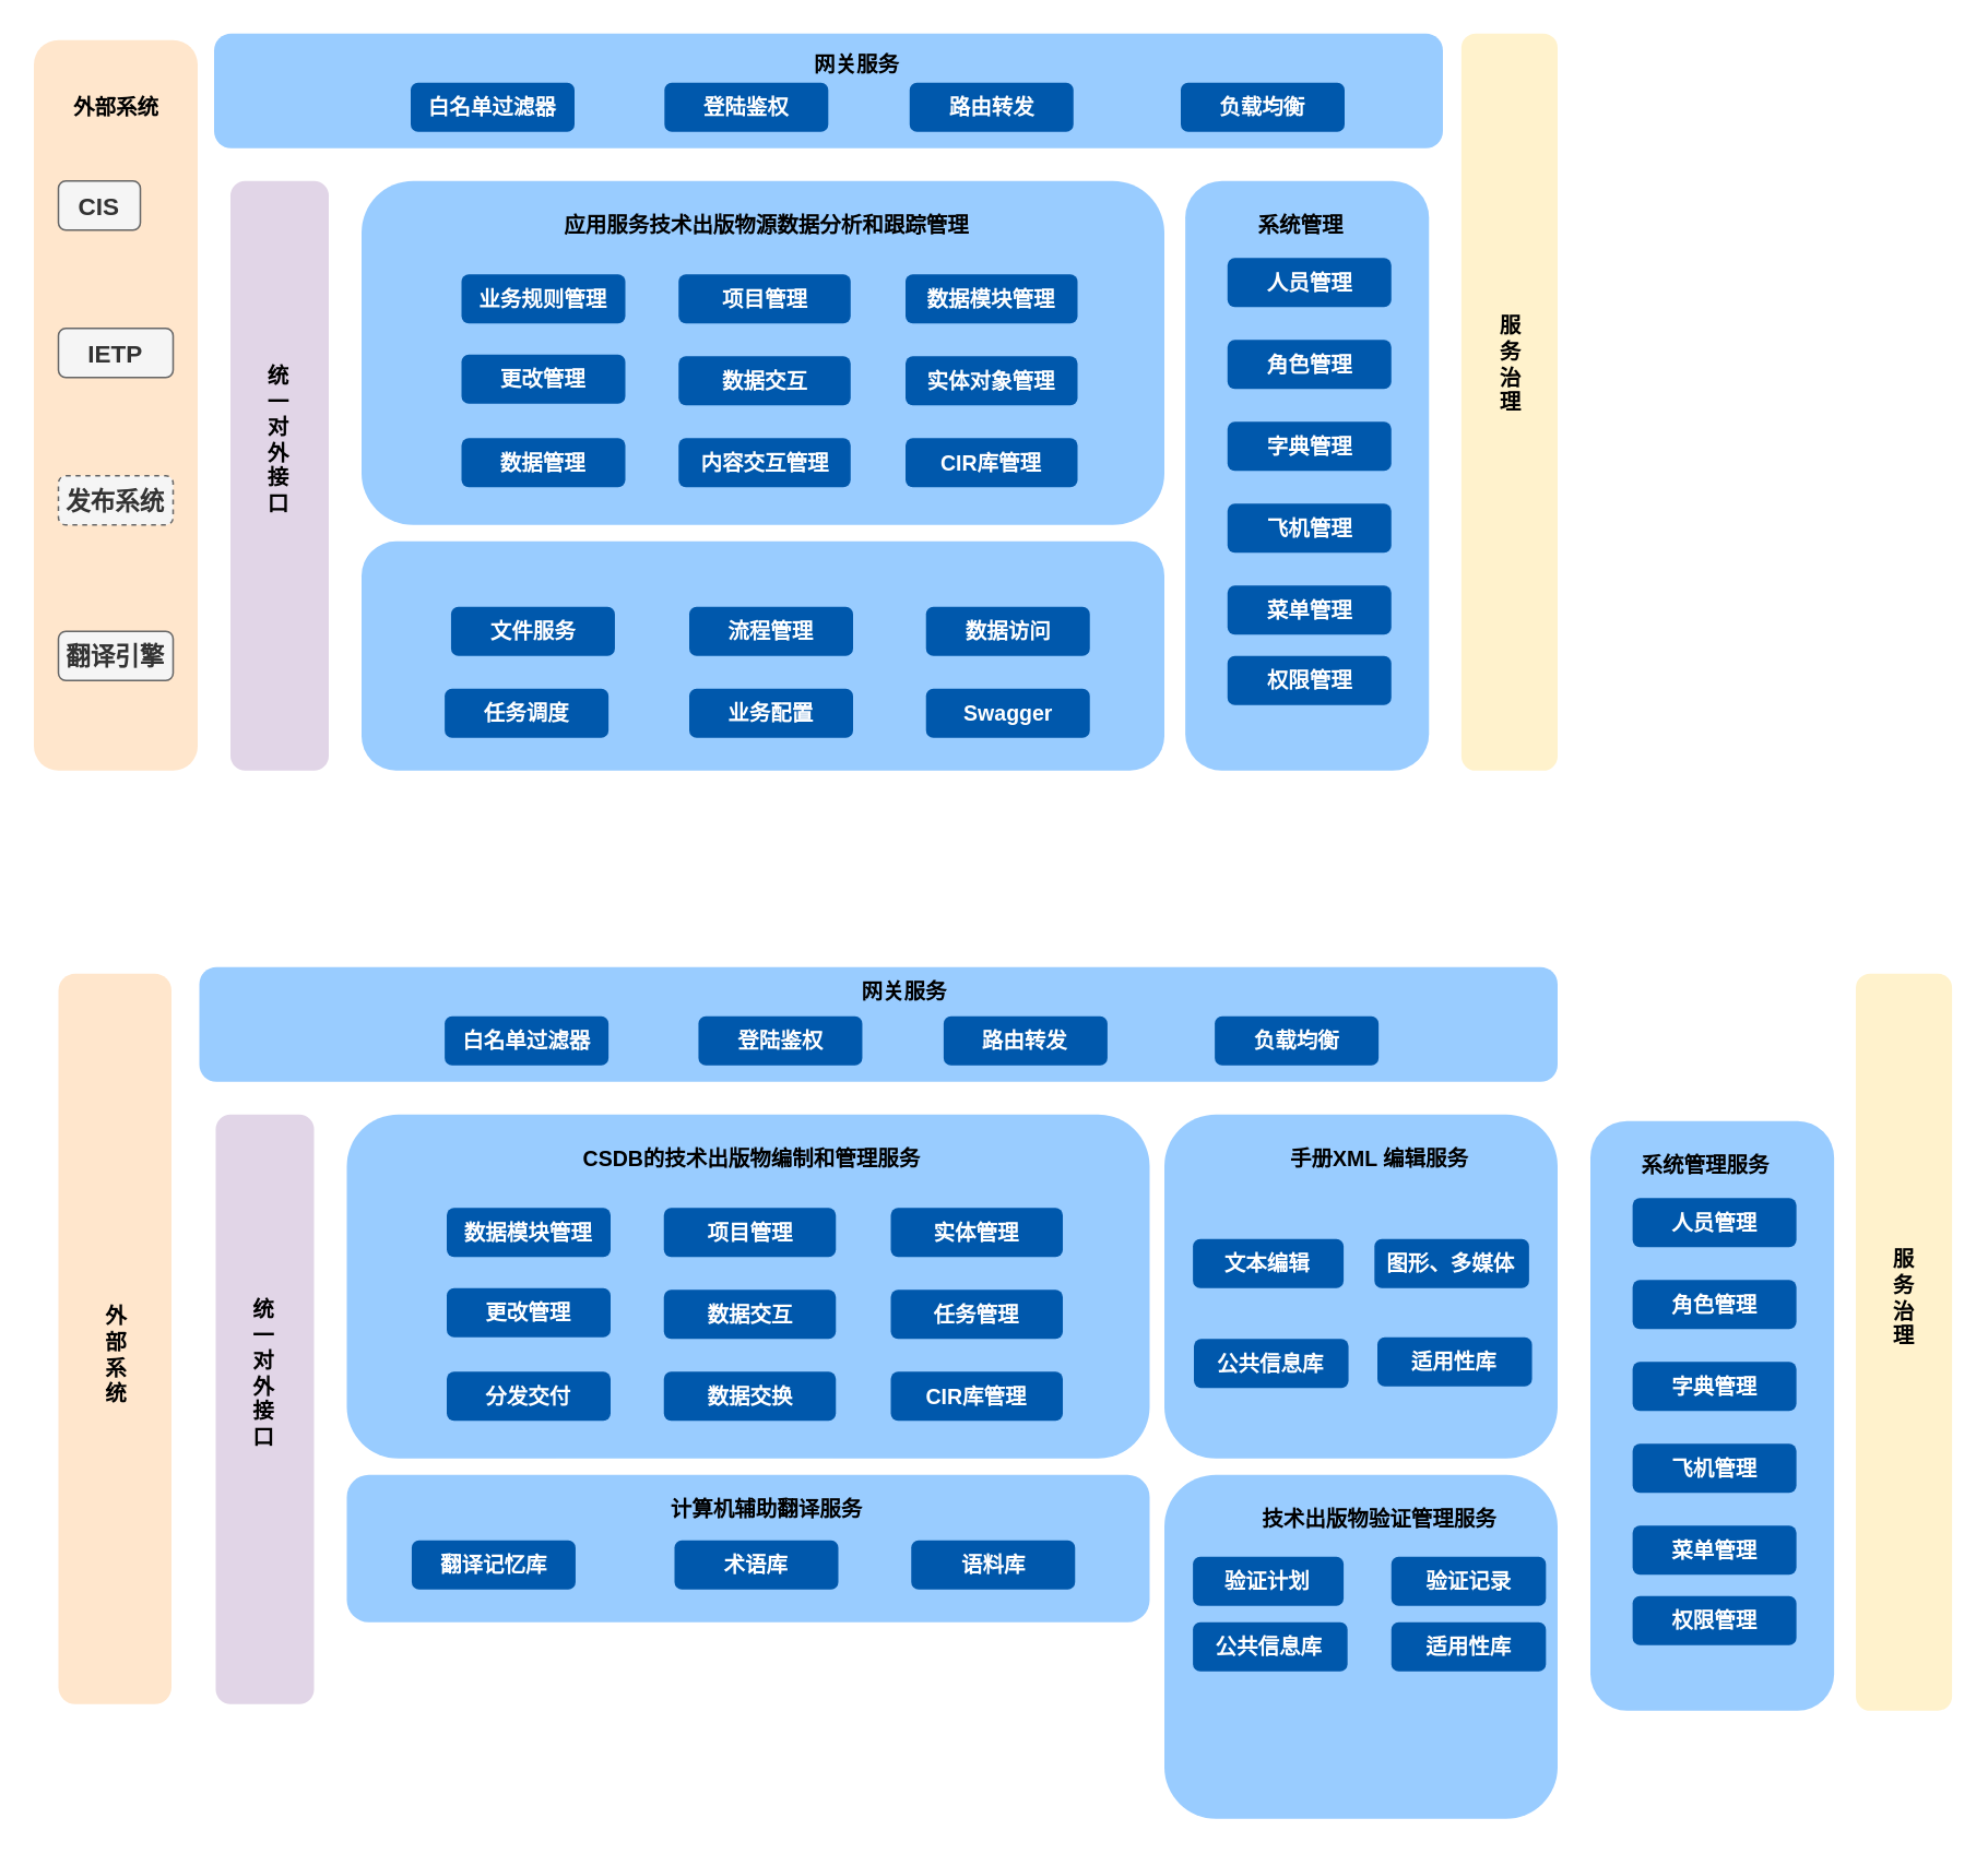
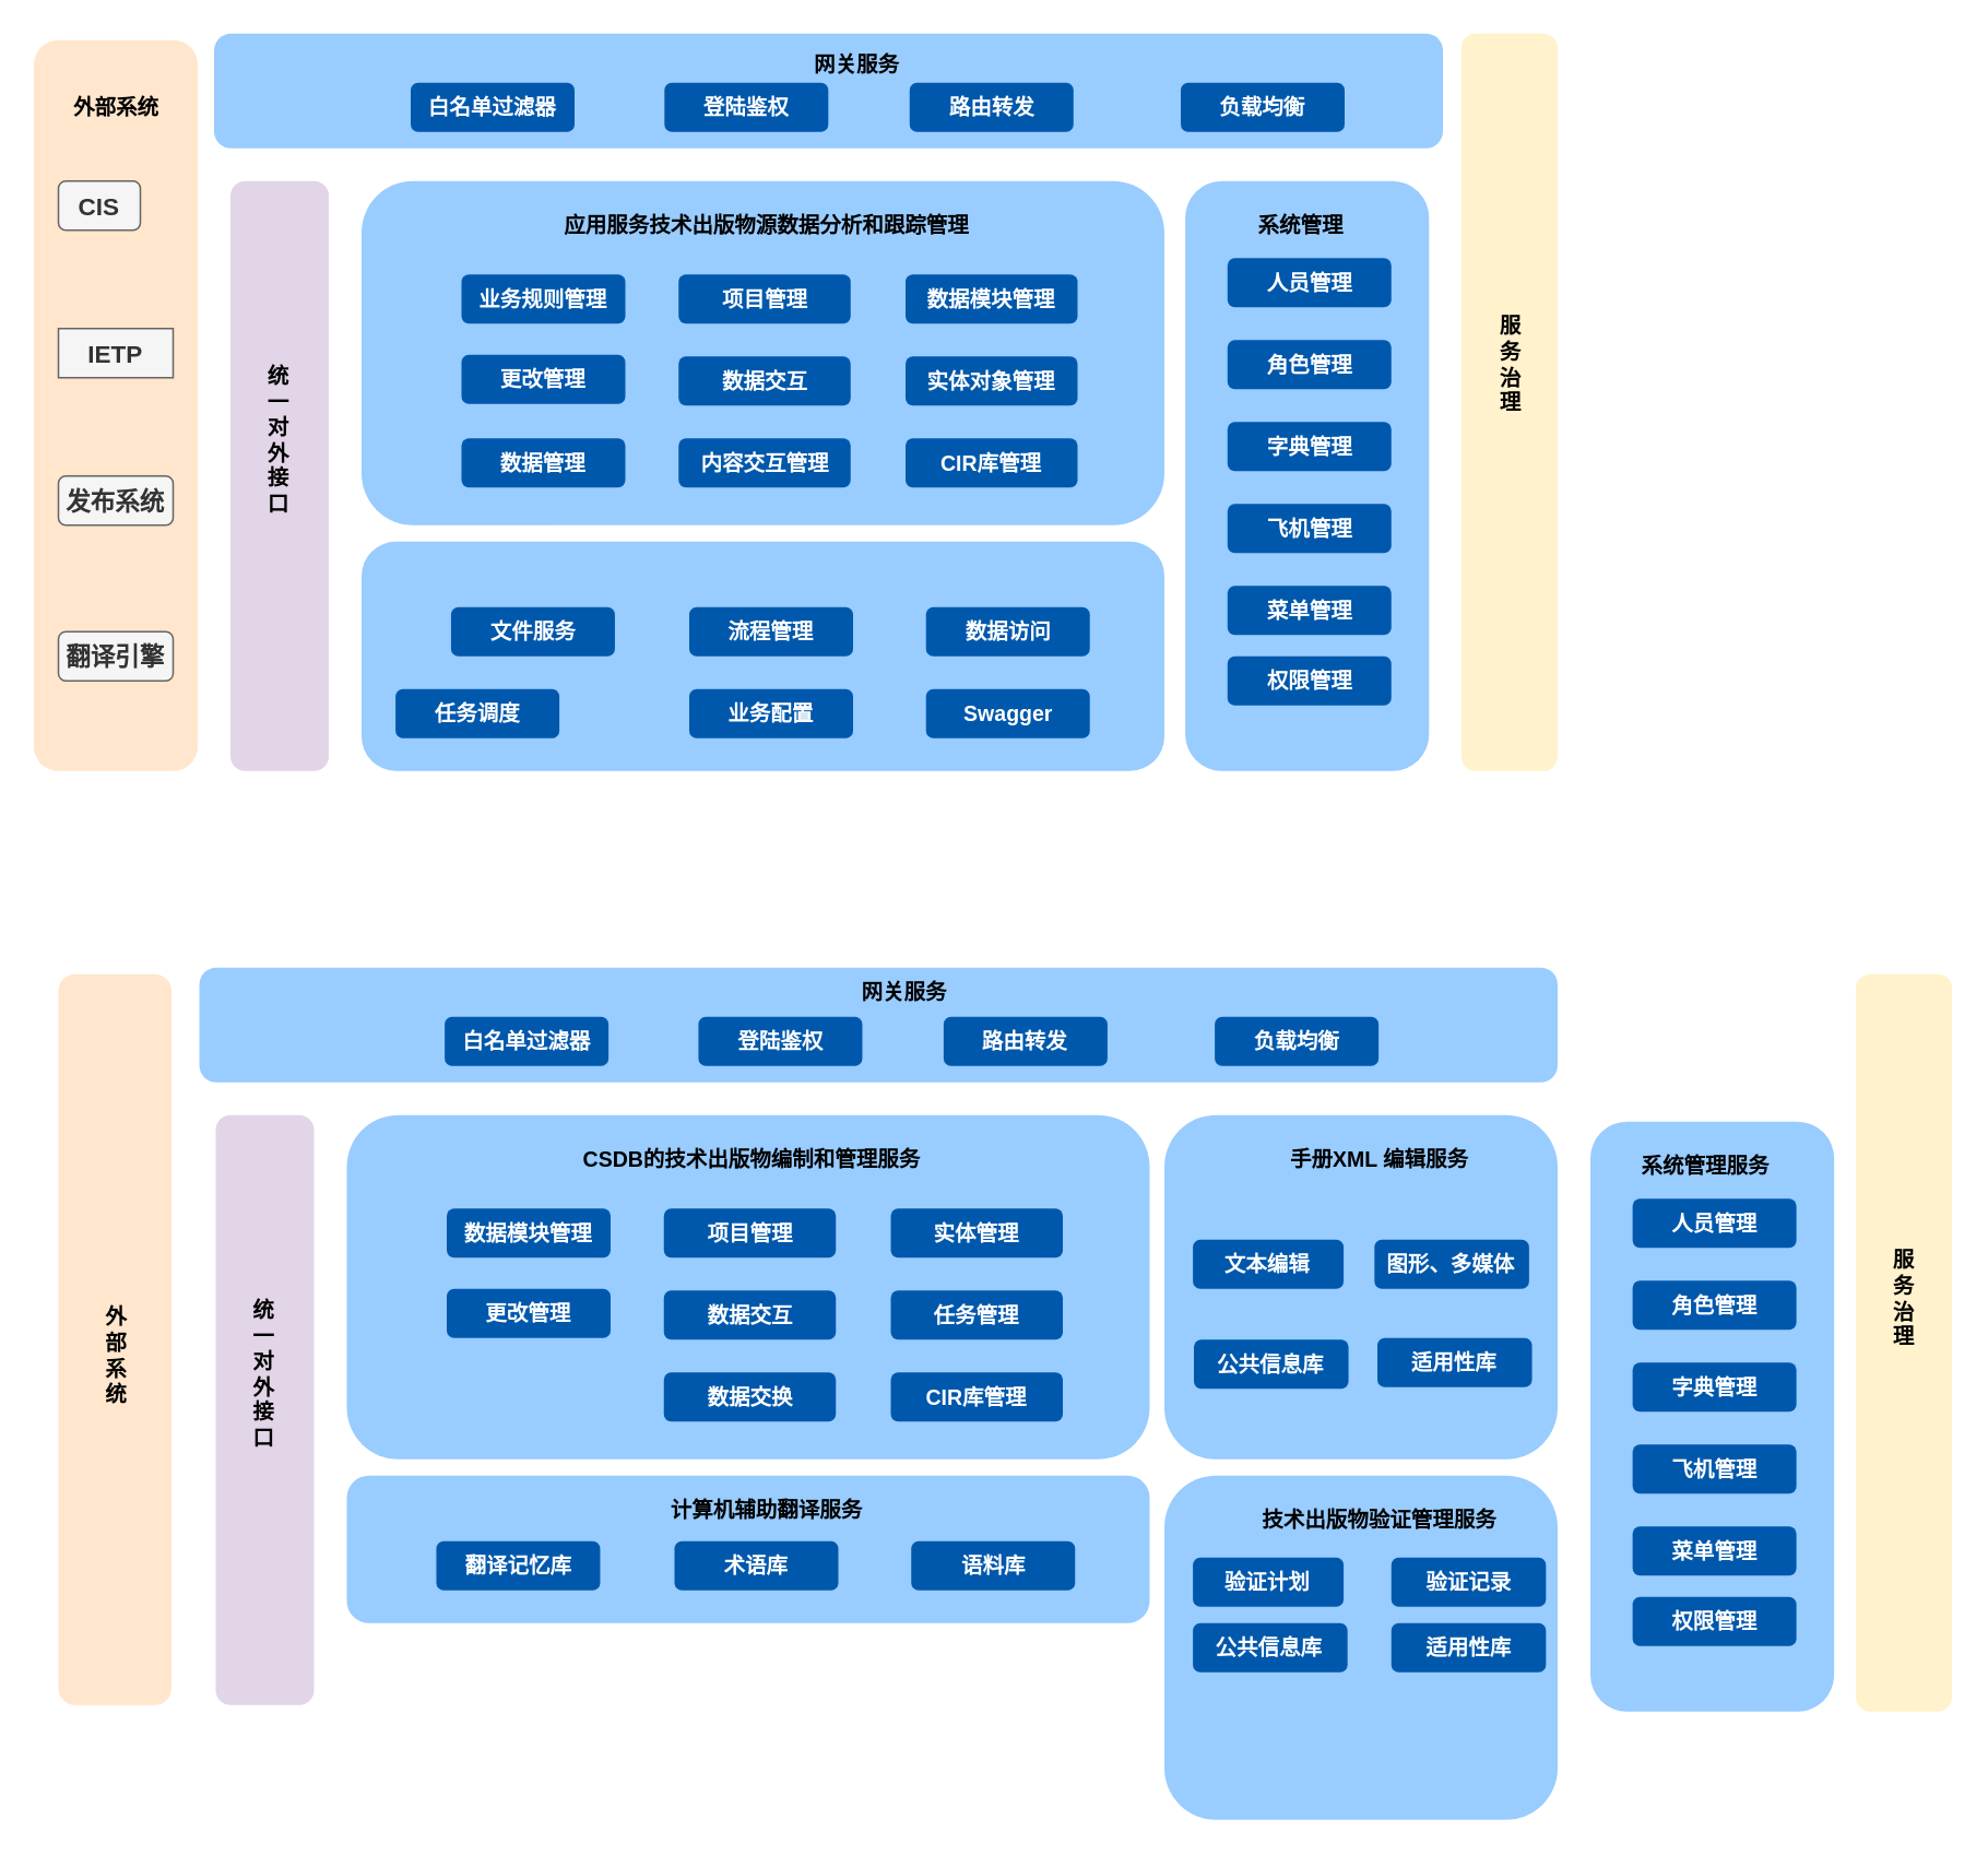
- <mxCell id="41" value="IETP" style="rounded=1;whiteSpace=wrap;html=1;fontStyle=1;fontSize=15;strokeColor=#666666;fillColor=#f5f5f5;fontColor=#333333;" vertex="1" parent="1"><mxGeometry x="35" y="200" width="70" height="30" as="geometry" /></mxCell>
+ <mxCell id="41" value="IETP" style="whiteSpace=wrap;html=1;fontStyle=1;fontSize=15;strokeColor=#666666;fillColor=#f5f5f5;fontColor=#333333;rounded=0;" vertex="1" parent="1"><mxGeometry x="35" y="200" width="70" height="30" as="geometry" /></mxCell>
- <mxCell id="42" value="发布系统" style="rounded=1;whiteSpace=wrap;html=1;fontStyle=1;fontSize=15;strokeColor=#666666;fillColor=#f5f5f5;fontColor=#333333;dashed=1;" vertex="1" parent="1"><mxGeometry x="35" y="290" width="70" height="30" as="geometry" /></mxCell>
+ <mxCell id="42" value="发布系统" style="rounded=1;whiteSpace=wrap;html=1;fontStyle=1;fontSize=15;strokeColor=#666666;fillColor=#f5f5f5;fontColor=#333333;" vertex="1" parent="1"><mxGeometry x="35" y="290" width="70" height="30" as="geometry" /></mxCell>
- <mxCell id="4" value="任务调度" style="rounded=1;whiteSpace=wrap;html=1;fontStyle=1;fontSize=13;strokeColor=none;fillColor=#0058AC;fontColor=#FFFFFF;" vertex="1" parent="1"><mxGeometry x="270.75" y="420" width="100" height="30" as="geometry" /></mxCell>
+ <mxCell id="4" value="任务调度" style="rounded=1;whiteSpace=wrap;html=1;fontStyle=1;fontSize=13;strokeColor=none;fillColor=#0058AC;fontColor=#FFFFFF;" vertex="1" parent="1"><mxGeometry x="240.75" y="420" width="100" height="30" as="geometry" /></mxCell>
- <mxCell id="60" value="分发交付" style="rounded=1;whiteSpace=wrap;html=1;fontStyle=1;fontSize=13;strokeColor=none;fillColor=#0058AC;fontColor=#FFFFFF;" vertex="1" parent="1"><mxGeometry x="272" y="837" width="100" height="30" as="geometry" /></mxCell>
- <mxCell id="46" value="翻译记忆库" style="rounded=1;whiteSpace=wrap;html=1;fontStyle=1;fontSize=13;strokeColor=none;fillColor=#0058AC;fontColor=#FFFFFF;" vertex="1" parent="1"><mxGeometry x="250.63" y="940" width="100" height="30" as="geometry" /></mxCell>
+ <mxCell id="46" value="翻译记忆库" style="rounded=1;whiteSpace=wrap;html=1;fontStyle=1;fontSize=13;strokeColor=none;fillColor=#0058AC;fontColor=#FFFFFF;" vertex="1" parent="1"><mxGeometry x="265.63" y="940" width="100" height="30" as="geometry" /></mxCell>
